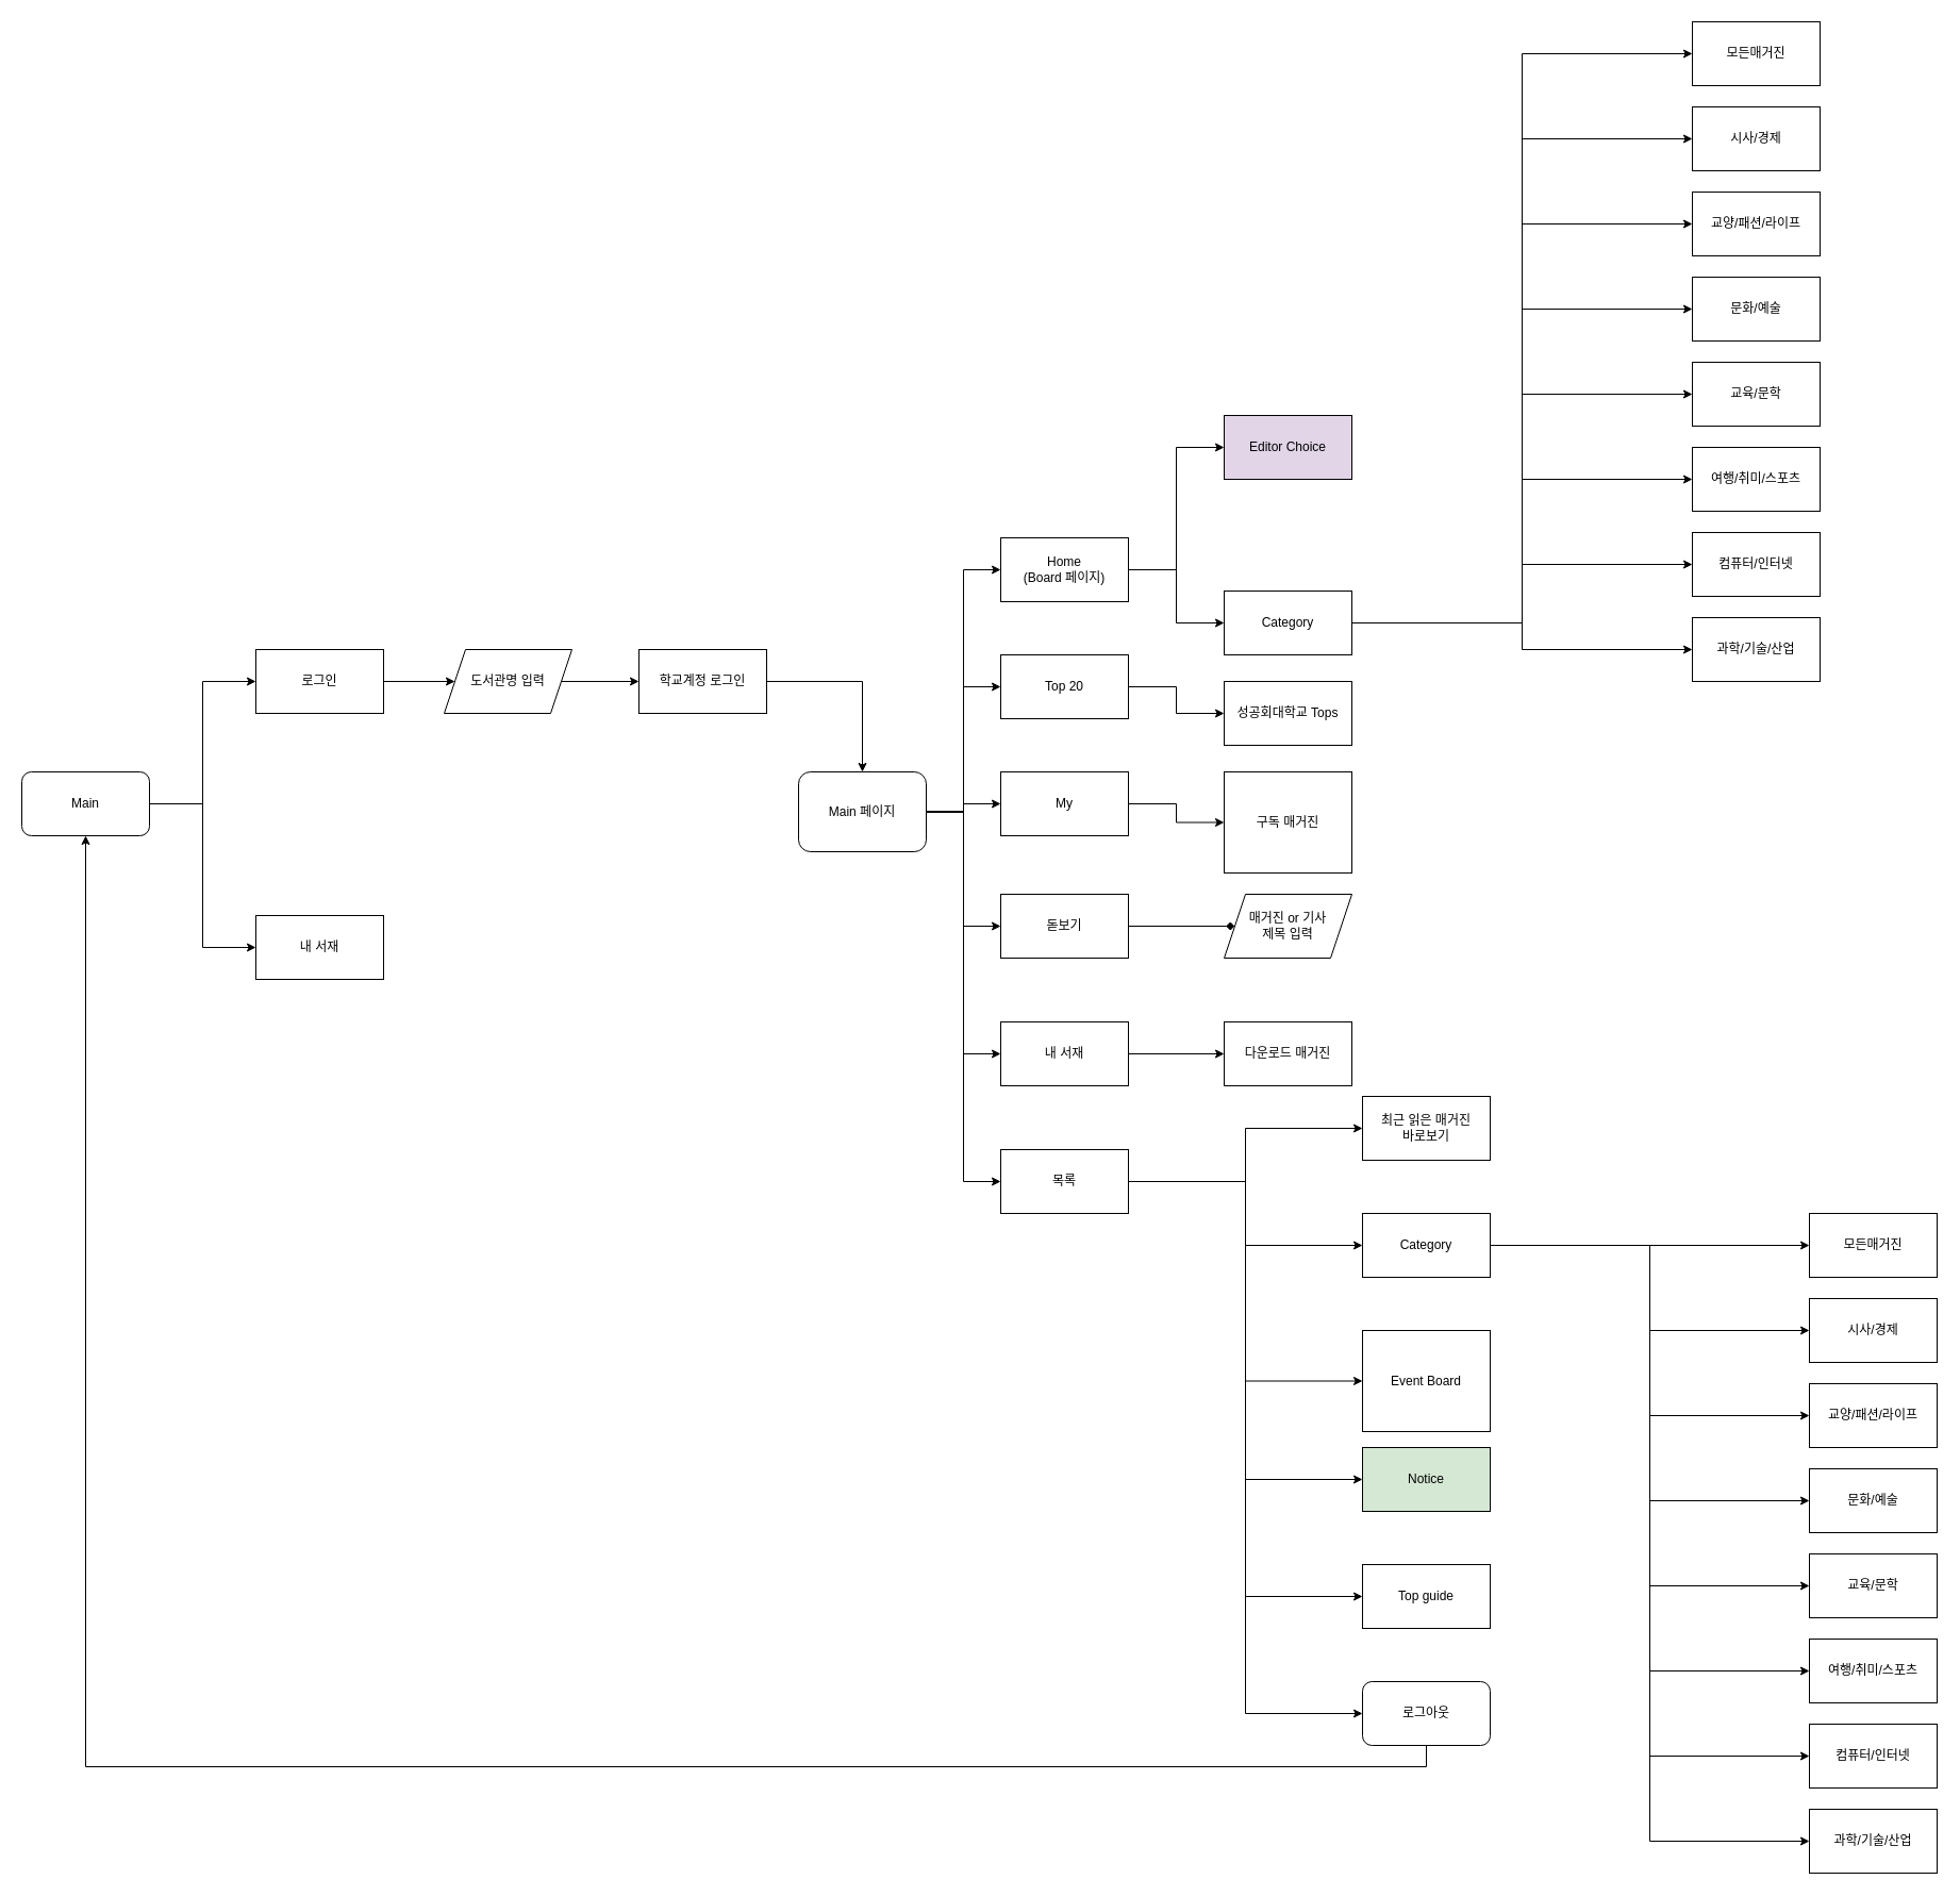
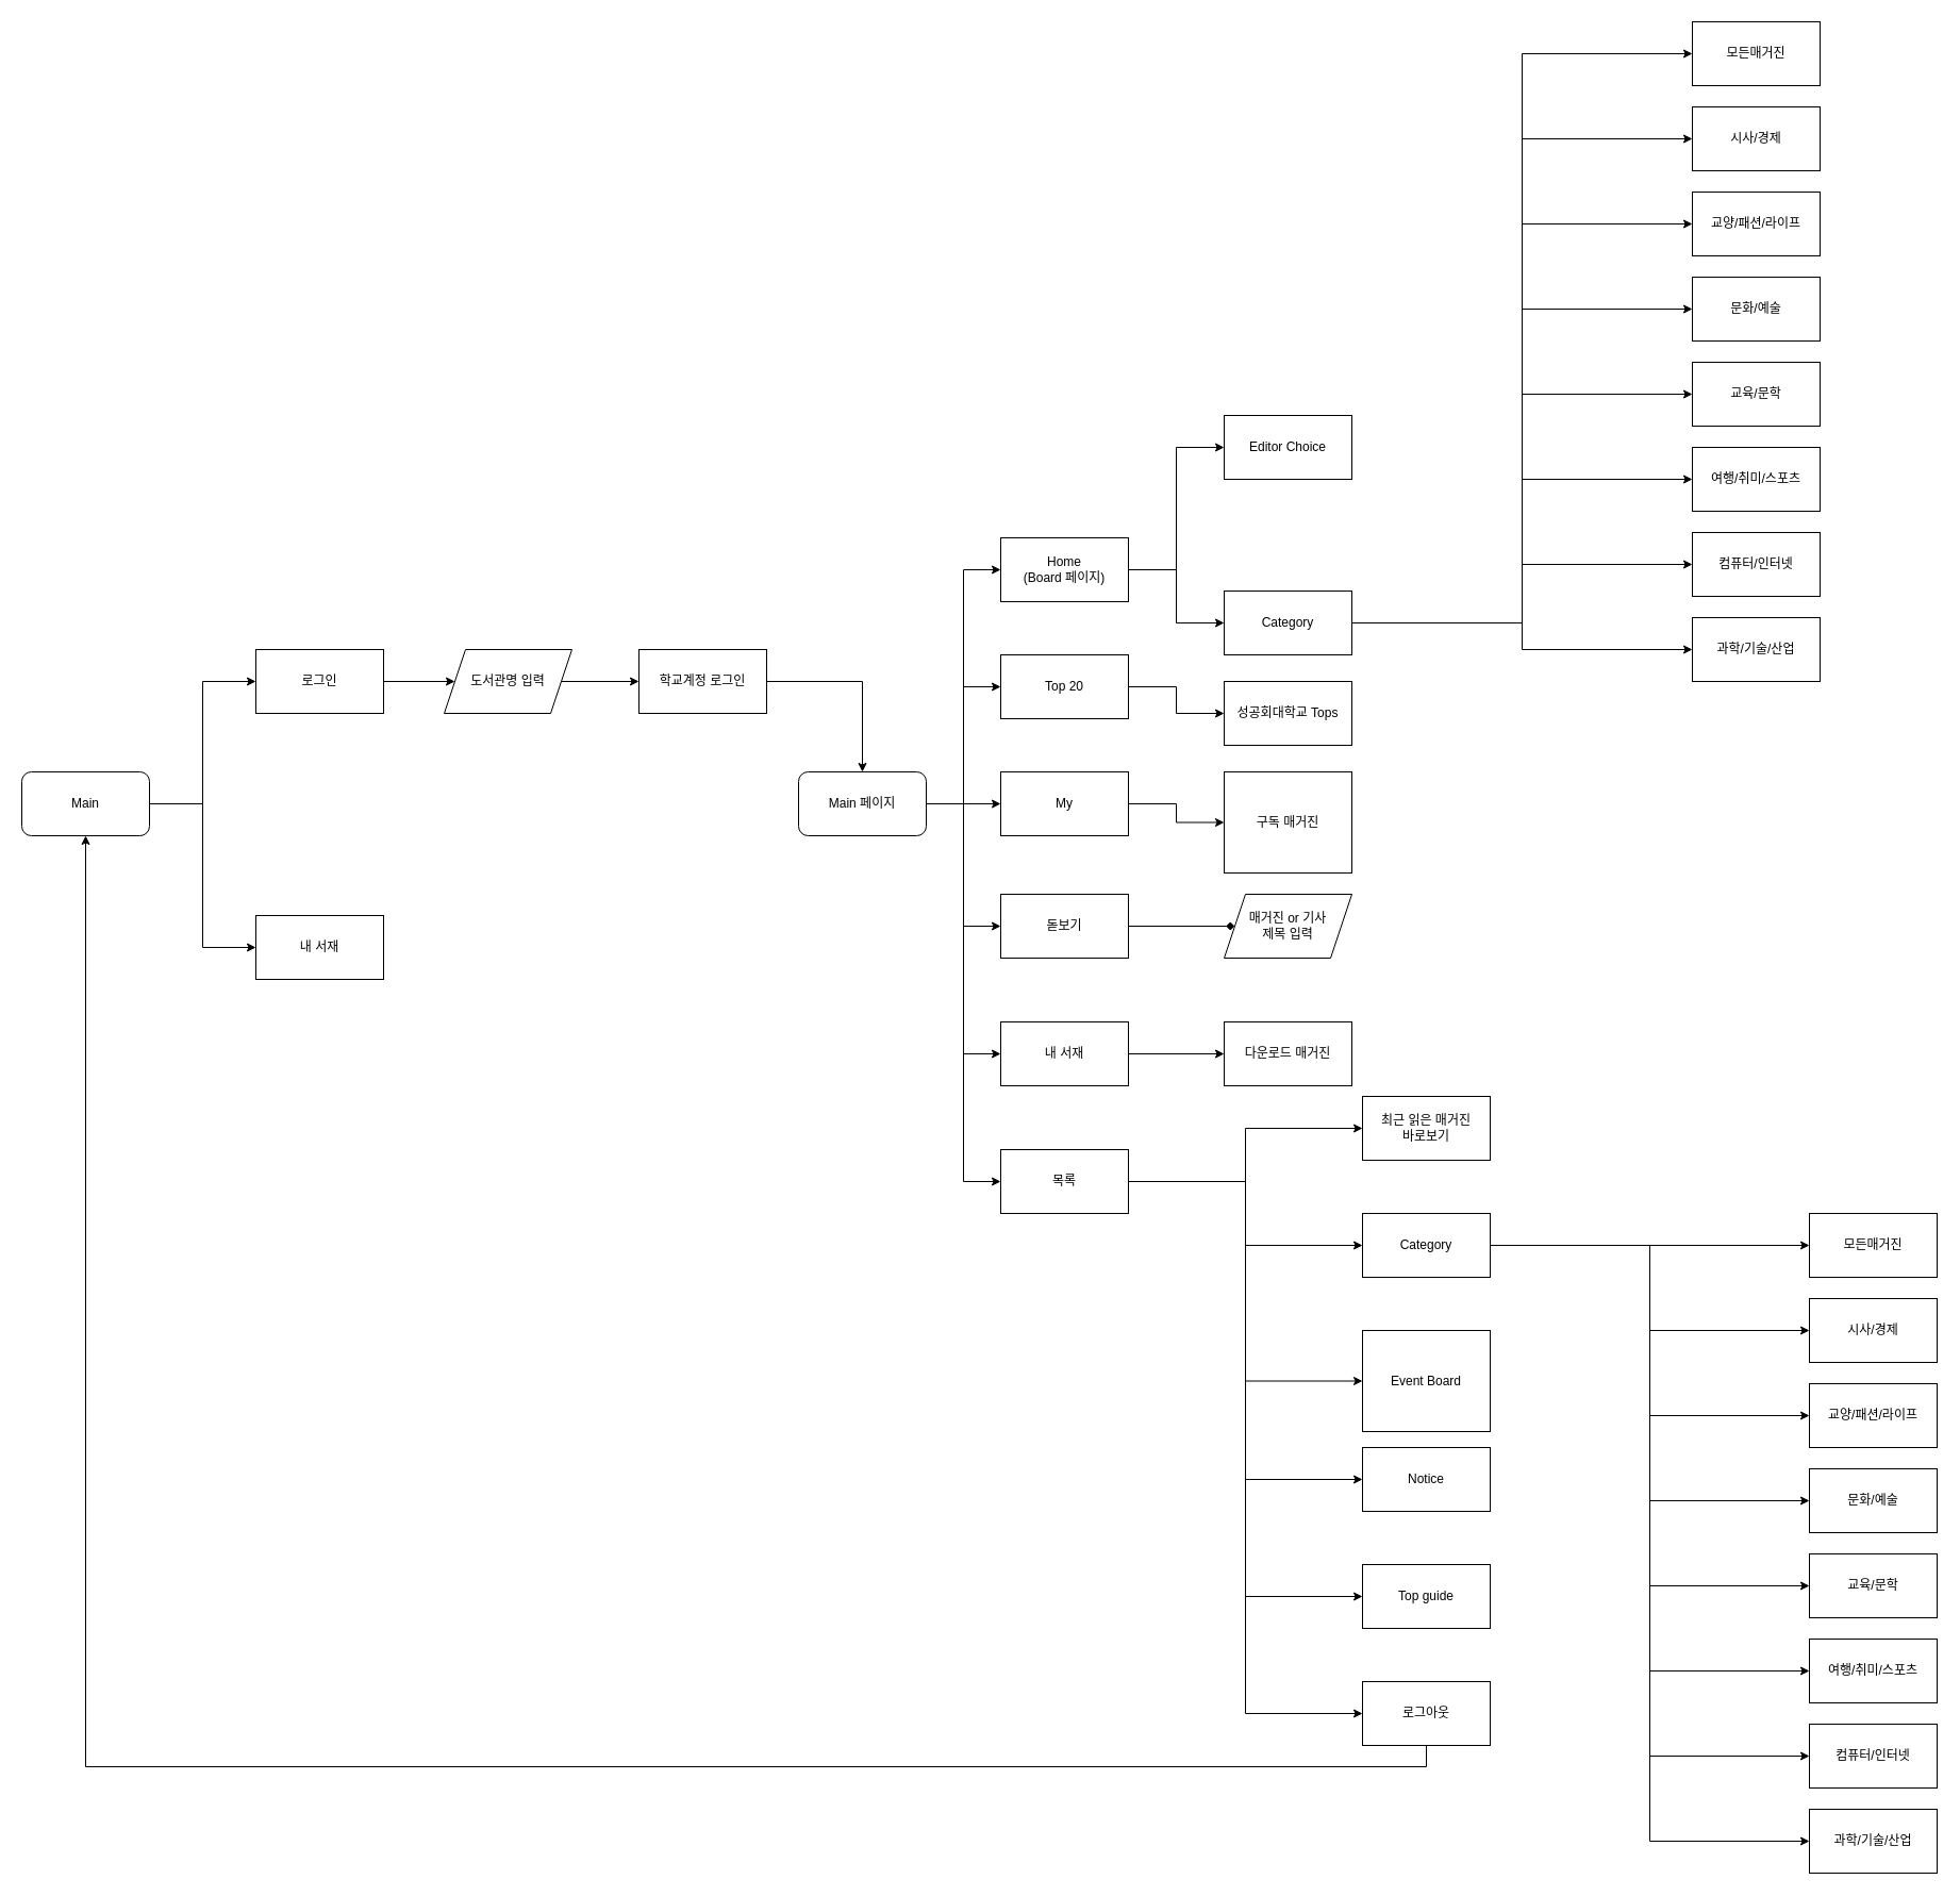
- <mxCell id="60" value="Editor Choice" style="whiteSpace=wrap;html=1;rounded=0;fillColor=#e1d5e7;" vertex="1" parent="1"><mxGeometry x="1150" y="390" width="120" height="60" as="geometry" /></mxCell>
+ <mxCell id="60" value="Editor Choice" style="whiteSpace=wrap;html=1;rounded=0;" vertex="1" parent="1"><mxGeometry x="1150" y="390" width="120" height="60" as="geometry" /></mxCell>
- <mxCell id="18" value="Main 페이지" style="rounded=1;whiteSpace=wrap;html=1;" vertex="1" parent="1"><mxGeometry x="750" y="725" width="120" height="75" as="geometry" /></mxCell>
+ <mxCell id="18" value="Main 페이지" style="rounded=1;whiteSpace=wrap;html=1;" vertex="1" parent="1"><mxGeometry x="750" y="725" width="120" height="60" as="geometry" /></mxCell>
- <mxCell id="56" value="Notice" style="rounded=0;whiteSpace=wrap;html=1;fillColor=#d5e8d4;" vertex="1" parent="1"><mxGeometry x="1280" y="1360" width="120" height="60" as="geometry" /></mxCell>
+ <mxCell id="56" value="Notice" style="rounded=0;whiteSpace=wrap;html=1;" vertex="1" parent="1"><mxGeometry x="1280" y="1360" width="120" height="60" as="geometry" /></mxCell>
- <mxCell id="59" value="로그아웃" style="whiteSpace=wrap;html=1;rounded=1;" vertex="1" parent="1"><mxGeometry x="1280" y="1580" width="120" height="60" as="geometry" /></mxCell>
+ <mxCell id="59" value="로그아웃" style="rounded=0;whiteSpace=wrap;html=1;" vertex="1" parent="1"><mxGeometry x="1280" y="1580" width="120" height="60" as="geometry" /></mxCell>
